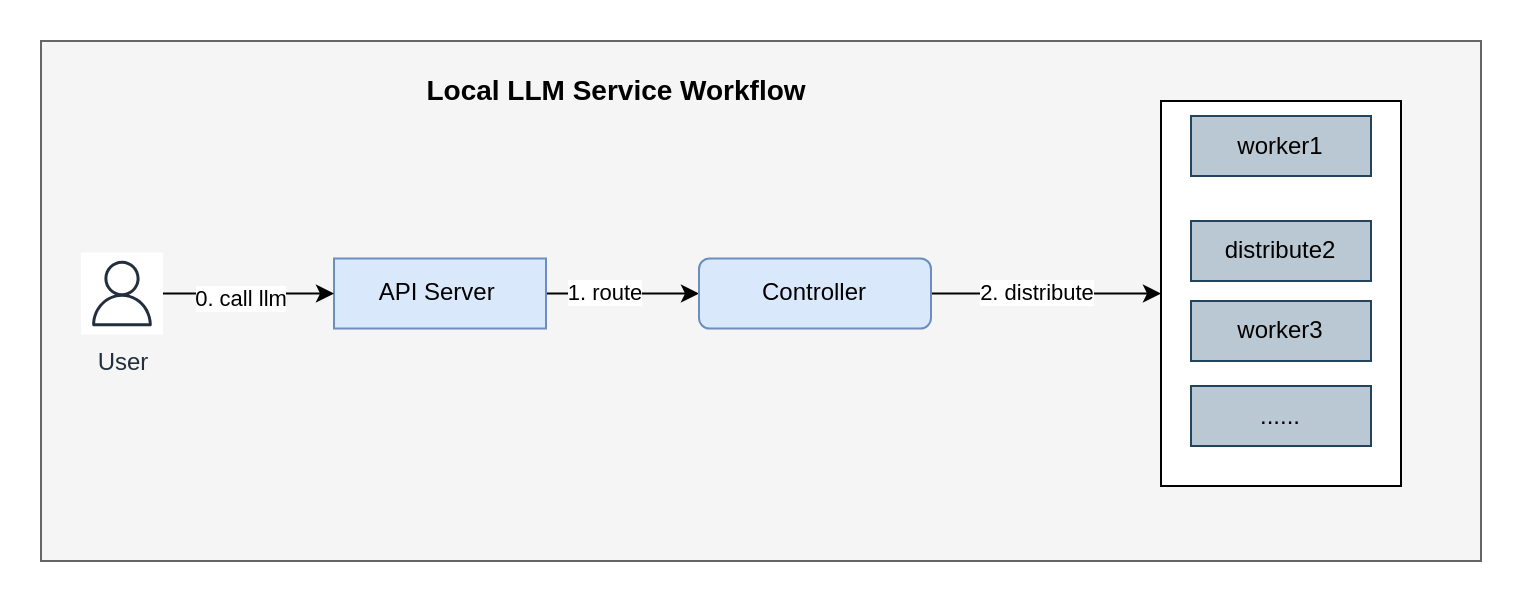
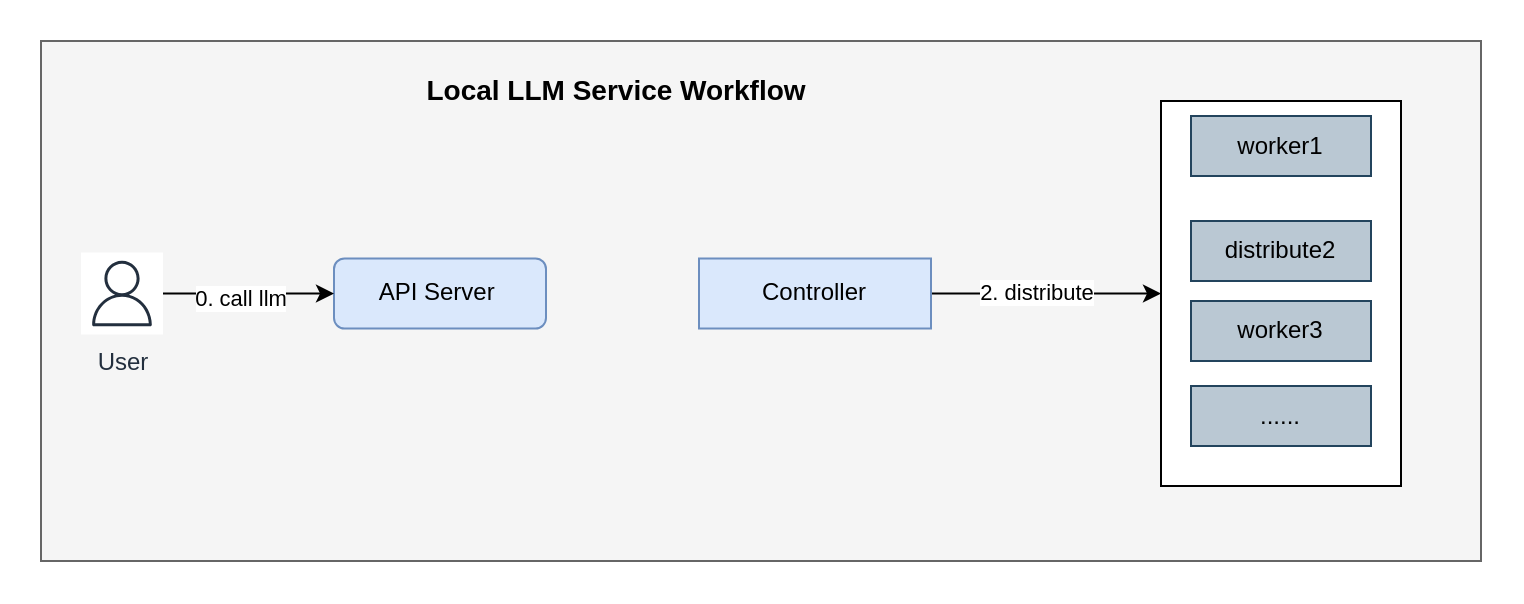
- <mxCell id="5" value="API Server&amp;nbsp;" style="rounded=0;whiteSpace=wrap;html=1;fillColor=#dae8fc;strokeColor=#6c8ebf;" parent="1" vertex="1"><mxGeometry x="166.5" y="128.75" width="106" height="35" as="geometry" /></mxCell>
+ <mxCell id="5" value="API Server&amp;nbsp;" style="whiteSpace=wrap;html=1;fillColor=#dae8fc;strokeColor=#6c8ebf;rounded=1;" parent="1" vertex="1"><mxGeometry x="166.5" y="128.75" width="106" height="35" as="geometry" /></mxCell>
- <mxCell id="3" style="edgeStyle=orthogonalEdgeStyle;rounded=0;orthogonalLoop=1;jettySize=auto;html=1;entryX=0;entryY=0.5;entryDx=0;entryDy=0;" parent="1" source="5" target="8" edge="1"><mxGeometry relative="1" as="geometry" /></mxCell>
- <mxCell id="4" value="1. route" style="edgeLabel;html=1;align=center;verticalAlign=middle;resizable=0;points=[];rounded=0;" parent="3" vertex="1" connectable="0"><mxGeometry x="-0.242" y="1" relative="1" as="geometry"><mxPoint as="offset" /></mxGeometry></mxCell>
- <mxCell id="8" value="Controller" style="whiteSpace=wrap;html=1;fillColor=#dae8fc;strokeColor=#6c8ebf;rounded=1;" parent="1" vertex="1"><mxGeometry x="349" y="128.75" width="116" height="35" as="geometry" /></mxCell>
+ <mxCell id="8" value="Controller" style="rounded=0;whiteSpace=wrap;html=1;fillColor=#dae8fc;strokeColor=#6c8ebf;" parent="1" vertex="1"><mxGeometry x="349" y="128.75" width="116" height="35" as="geometry" /></mxCell>
